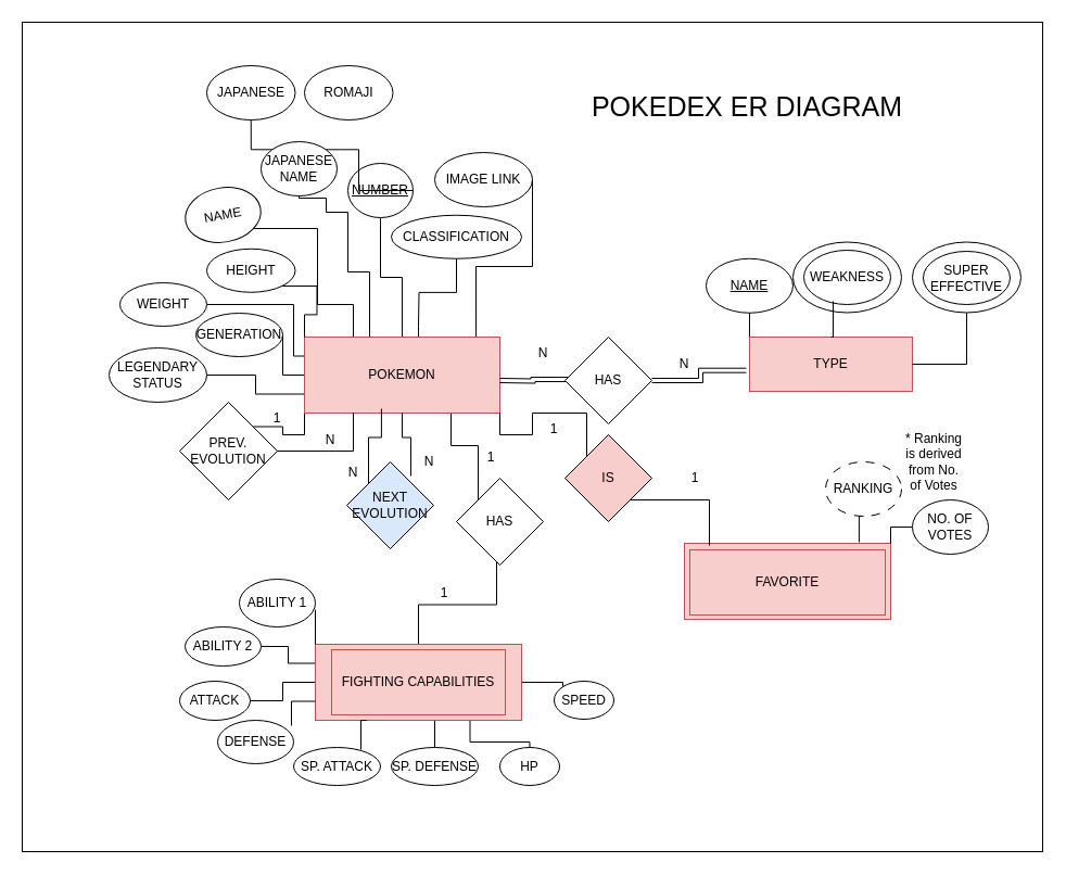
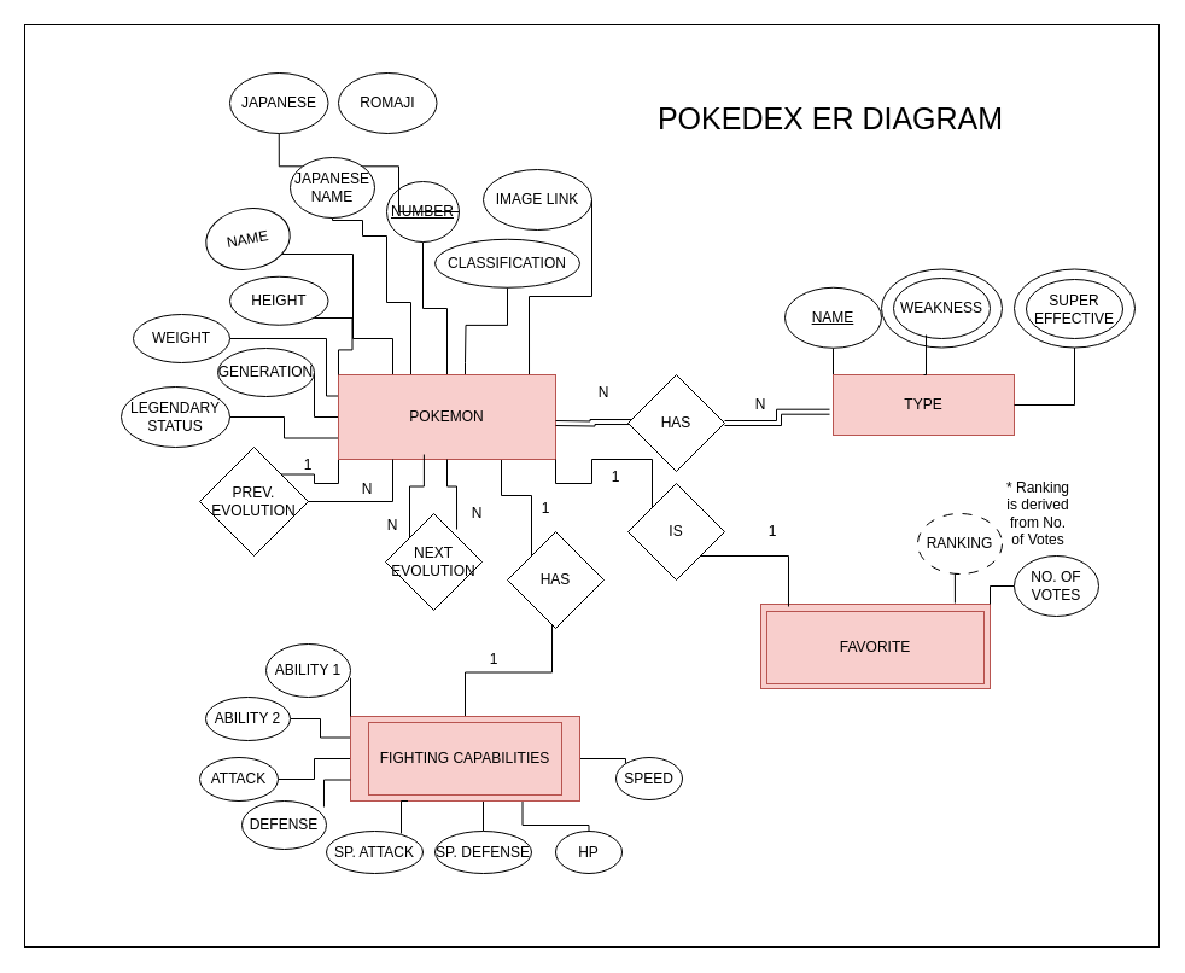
- <mxCell id="38" value="IS" style="rhombus;whiteSpace=wrap;html=1;fillColor=#f8cecc;" parent="1" vertex="1"><mxGeometry x="520" y="400" width="80" height="80" as="geometry" /></mxCell>
+ <mxCell id="38" value="IS" style="rhombus;whiteSpace=wrap;html=1;" parent="1" vertex="1"><mxGeometry x="520" y="400" width="80" height="80" as="geometry" /></mxCell>
- <mxCell id="78" value="NEXT EVOLUTION" style="rhombus;whiteSpace=wrap;html=1;fillColor=#dae8fc;" vertex="1" parent="1"><mxGeometry x="319" y="425" width="80" height="80" as="geometry" /></mxCell>
+ <mxCell id="78" value="NEXT EVOLUTION" style="rhombus;whiteSpace=wrap;html=1;" vertex="1" parent="1"><mxGeometry x="319" y="425" width="80" height="80" as="geometry" /></mxCell>
